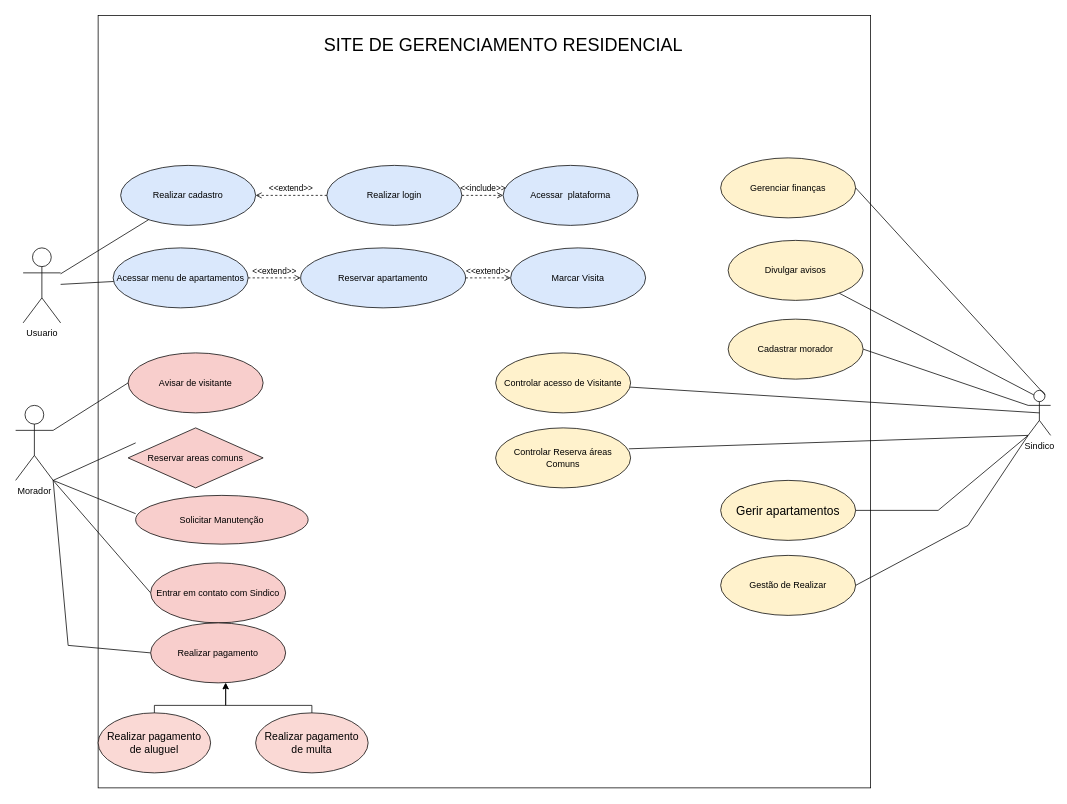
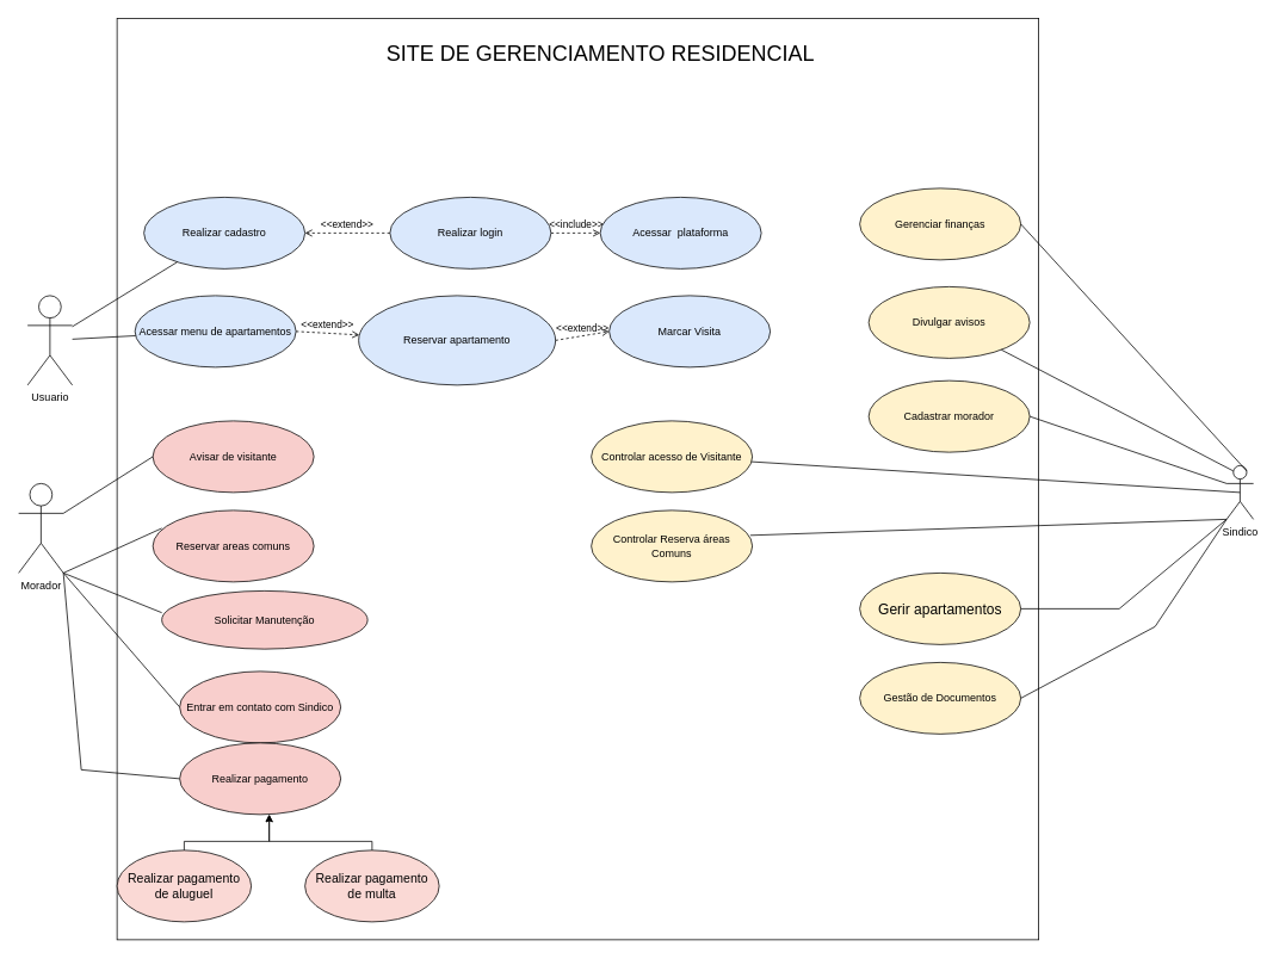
- <mxCell id="7" value="Reservar apartamento" style="ellipse;whiteSpace=wrap;html=1;fillColor=#dae8fc;strokeColor=default;" parent="1" vertex="1"><mxGeometry x="400" y="330" width="220" height="80" as="geometry" /></mxCell>
+ <mxCell id="7" value="Reservar apartamento" style="ellipse;whiteSpace=wrap;html=1;fillColor=#dae8fc;strokeColor=default;" parent="1" vertex="1"><mxGeometry x="400" y="330" width="220" height="100" as="geometry" /></mxCell>
- <mxCell id="35" value="Reservar areas comuns" style="rhombus;whiteSpace=wrap;html=1;fillColor=#f8cecc;strokeColor=default;" parent="1" vertex="1"><mxGeometry x="170" y="570" width="180" height="80" as="geometry" /></mxCell>
+ <mxCell id="35" value="Reservar areas comuns" style="ellipse;whiteSpace=wrap;html=1;fillColor=#f8cecc;strokeColor=default;" parent="1" vertex="1"><mxGeometry x="170" y="570" width="180" height="80" as="geometry" /></mxCell>
- <mxCell id="45" value="Gestão de Realizar" style="ellipse;whiteSpace=wrap;html=1;fillColor=#fff2cc;strokeColor=default;" parent="1" vertex="1"><mxGeometry x="960" y="740" width="180" height="80" as="geometry" /></mxCell>
+ <mxCell id="45" value="Gestão de Documentos" style="ellipse;whiteSpace=wrap;html=1;fillColor=#fff2cc;strokeColor=default;" parent="1" vertex="1"><mxGeometry x="960" y="740" width="180" height="80" as="geometry" /></mxCell>
